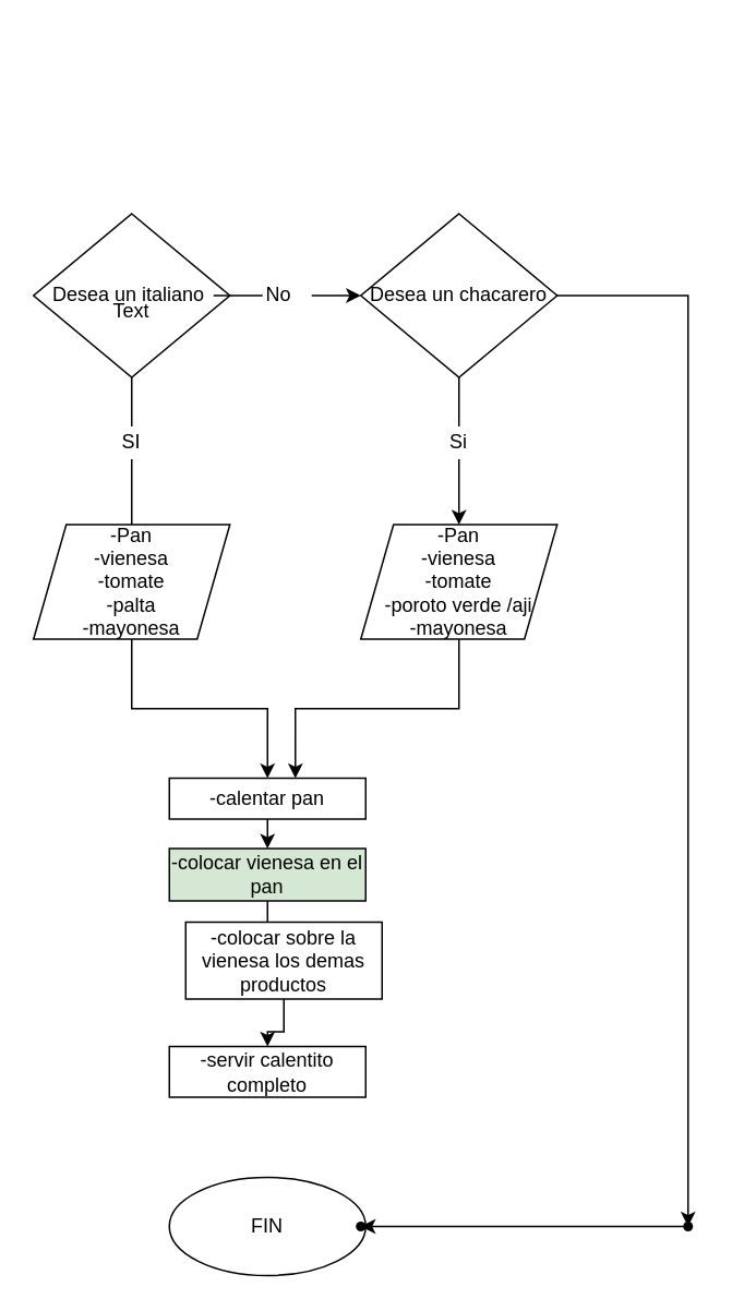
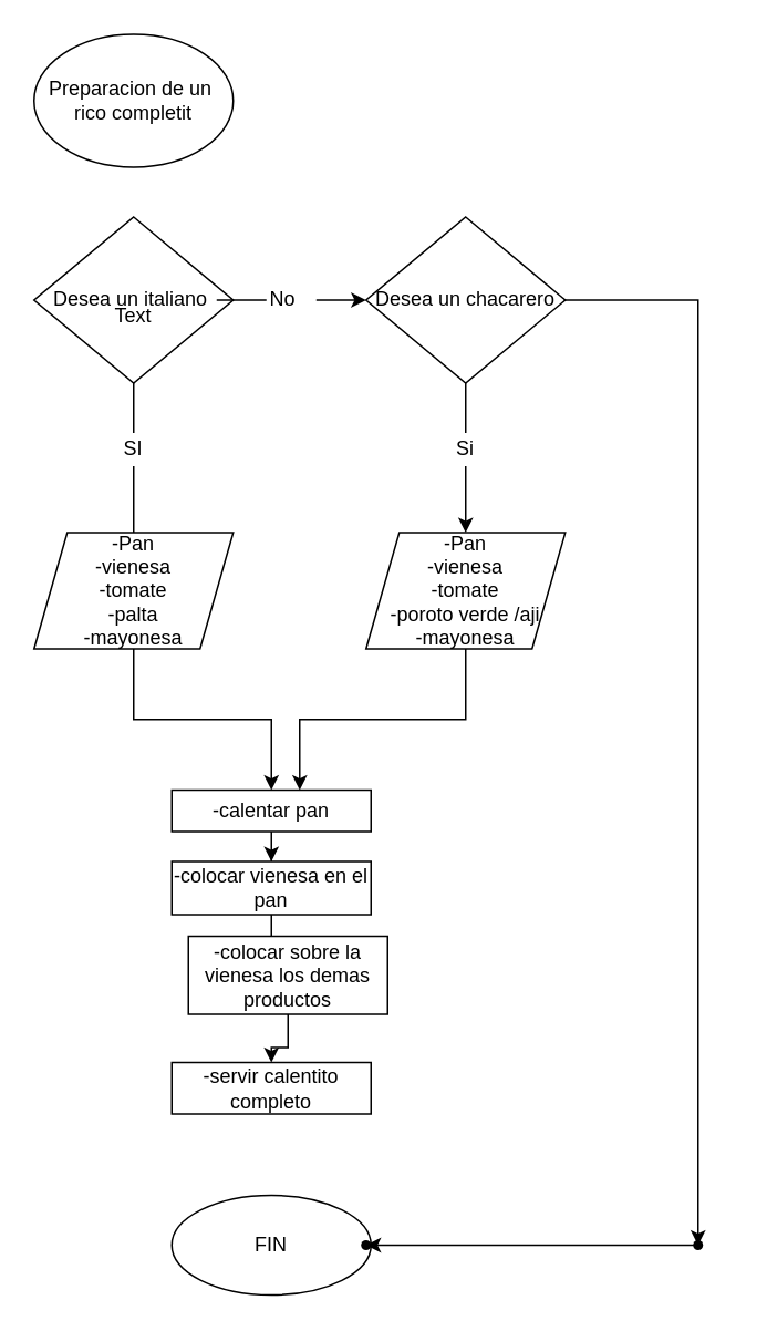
+ <mxCell id="2" value="&lt;font style=&quot;vertical-align: inherit&quot;&gt;&lt;font style=&quot;vertical-align: inherit&quot;&gt;Preparacion de un&amp;nbsp;&lt;br&gt;rico completit&lt;br&gt;&lt;/font&gt;&lt;/font&gt;" style="ellipse;whiteSpace=wrap;html=1;" vertex="1" parent="1"><mxGeometry x="20" y="20" width="120" height="80" as="geometry" /></mxCell>
- <mxCell id="20" value="" style="edgeStyle=orthogonalEdgeStyle;rounded=0;orthogonalLoop=1;jettySize=auto;html=1;dashed=1;" edge="1" parent="1" source="21" target="23"><mxGeometry relative="1" as="geometry" /></mxCell>
+ <mxCell id="20" value="" style="edgeStyle=orthogonalEdgeStyle;rounded=0;orthogonalLoop=1;jettySize=auto;html=1;" edge="1" parent="1" source="21" target="23"><mxGeometry relative="1" as="geometry" /></mxCell>
- <mxCell id="23" value="&lt;font style=&quot;vertical-align: inherit&quot;&gt;&lt;font style=&quot;vertical-align: inherit&quot;&gt;&lt;font style=&quot;vertical-align: inherit&quot;&gt;&lt;font style=&quot;vertical-align: inherit&quot;&gt;&lt;font style=&quot;vertical-align: inherit&quot;&gt;&lt;font style=&quot;vertical-align: inherit&quot;&gt;-colocar vienesa en el pan&lt;/font&gt;&lt;/font&gt;&lt;/font&gt;&lt;/font&gt;&lt;/font&gt;&lt;/font&gt;" style="whiteSpace=wrap;html=1;fillColor=#d5e8d4;" vertex="1" parent="1"><mxGeometry x="103" y="518" width="120" height="32" as="geometry" /></mxCell>
+ <mxCell id="23" value="&lt;font style=&quot;vertical-align: inherit&quot;&gt;&lt;font style=&quot;vertical-align: inherit&quot;&gt;&lt;font style=&quot;vertical-align: inherit&quot;&gt;&lt;font style=&quot;vertical-align: inherit&quot;&gt;&lt;font style=&quot;vertical-align: inherit&quot;&gt;&lt;font style=&quot;vertical-align: inherit&quot;&gt;-colocar vienesa en el pan&lt;/font&gt;&lt;/font&gt;&lt;/font&gt;&lt;/font&gt;&lt;/font&gt;&lt;/font&gt;" style="whiteSpace=wrap;html=1;" vertex="1" parent="1"><mxGeometry x="103" y="518" width="120" height="32" as="geometry" /></mxCell>
